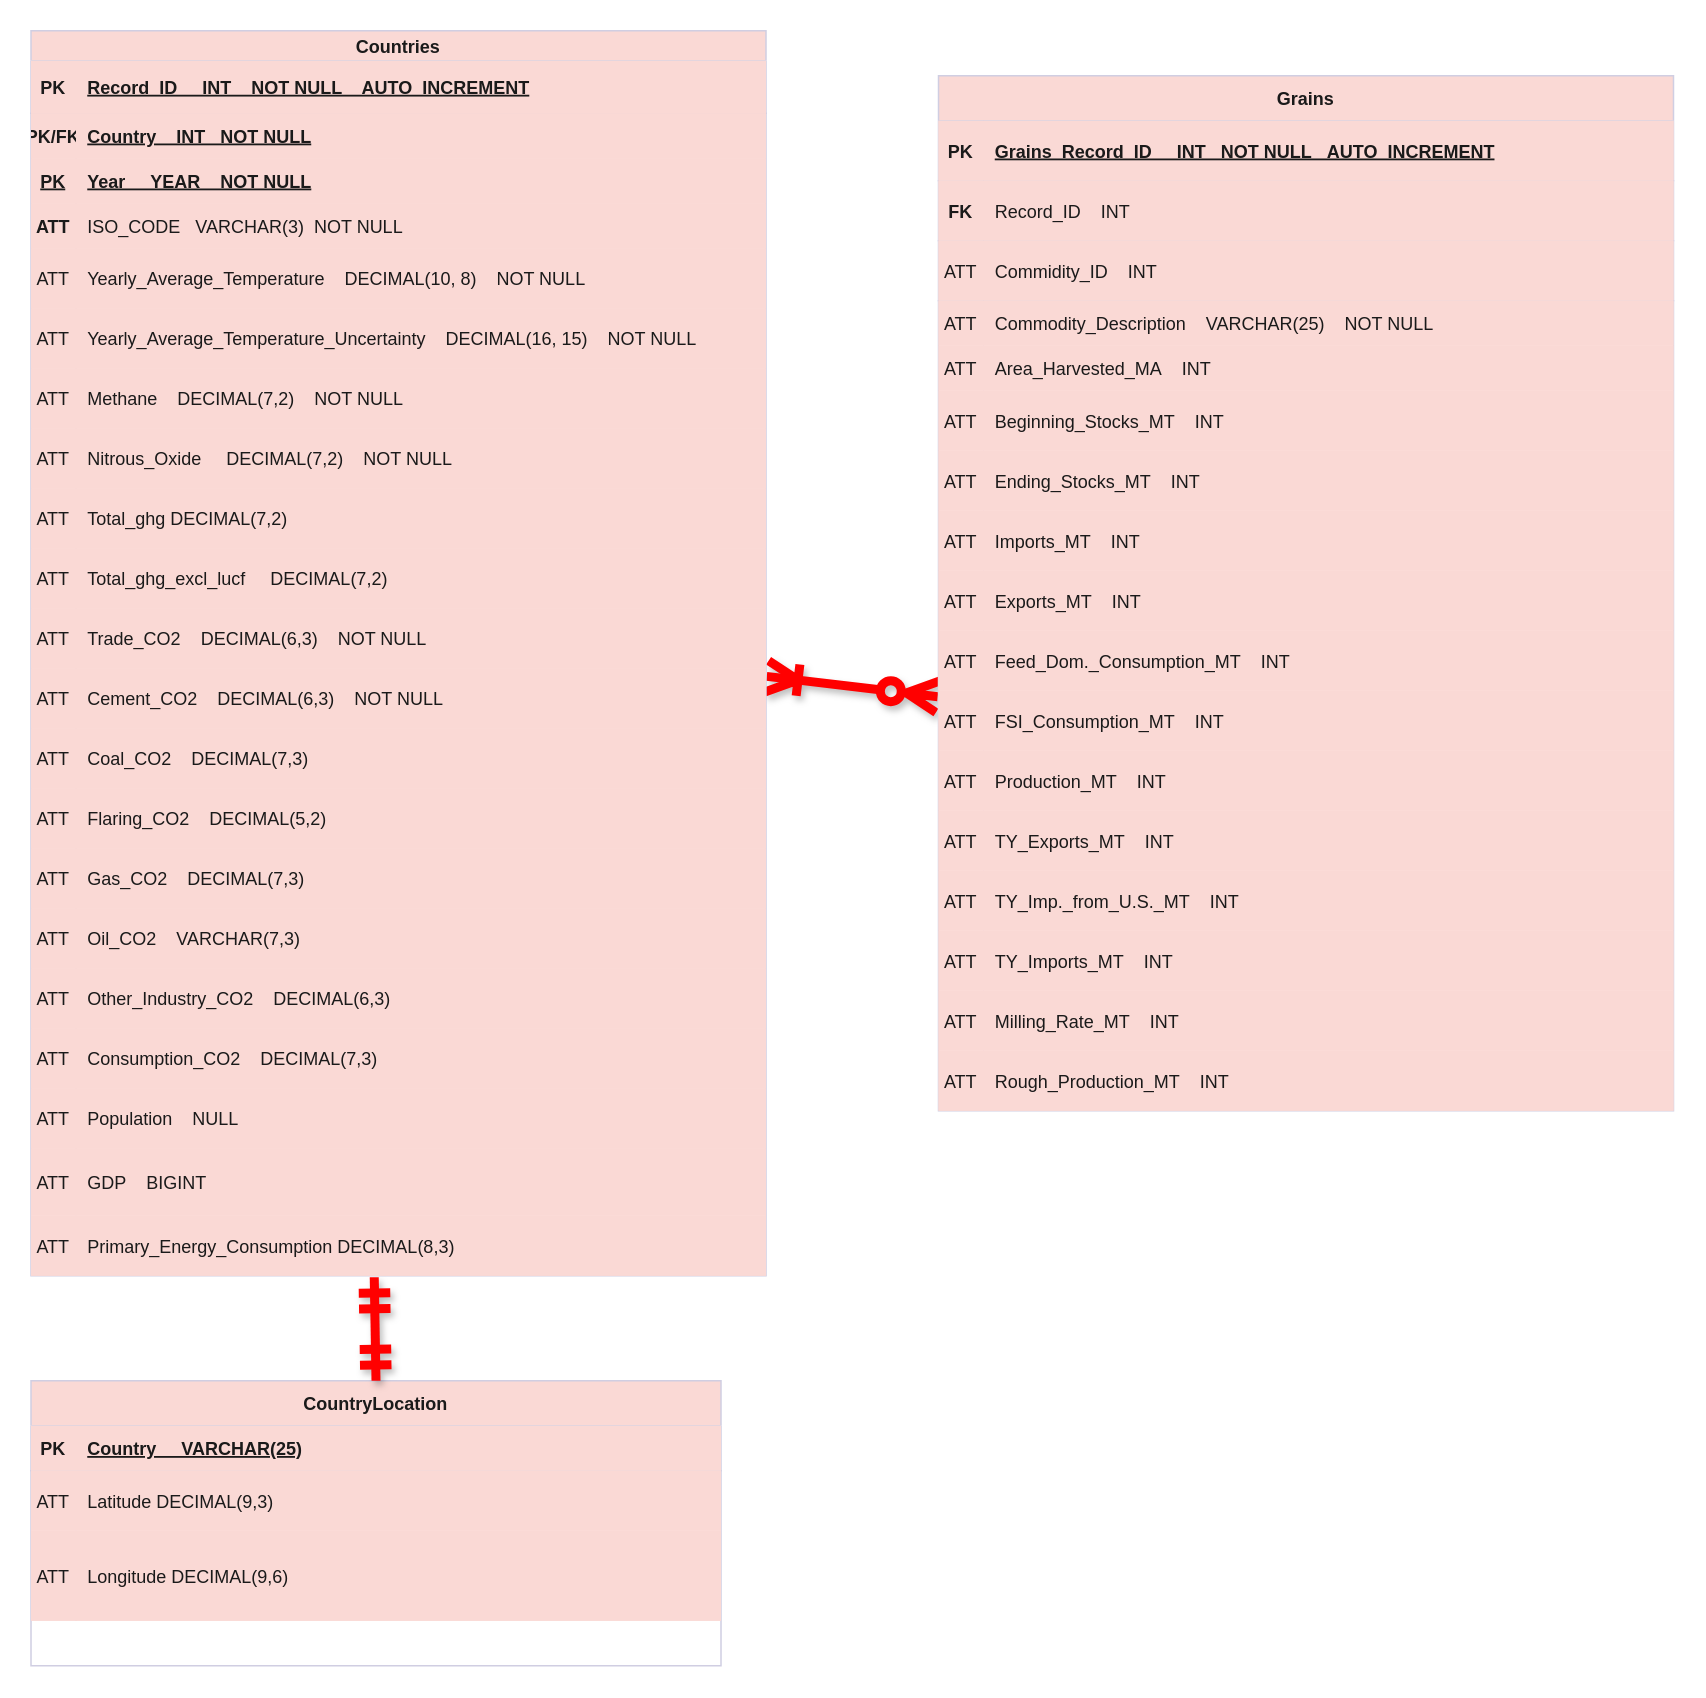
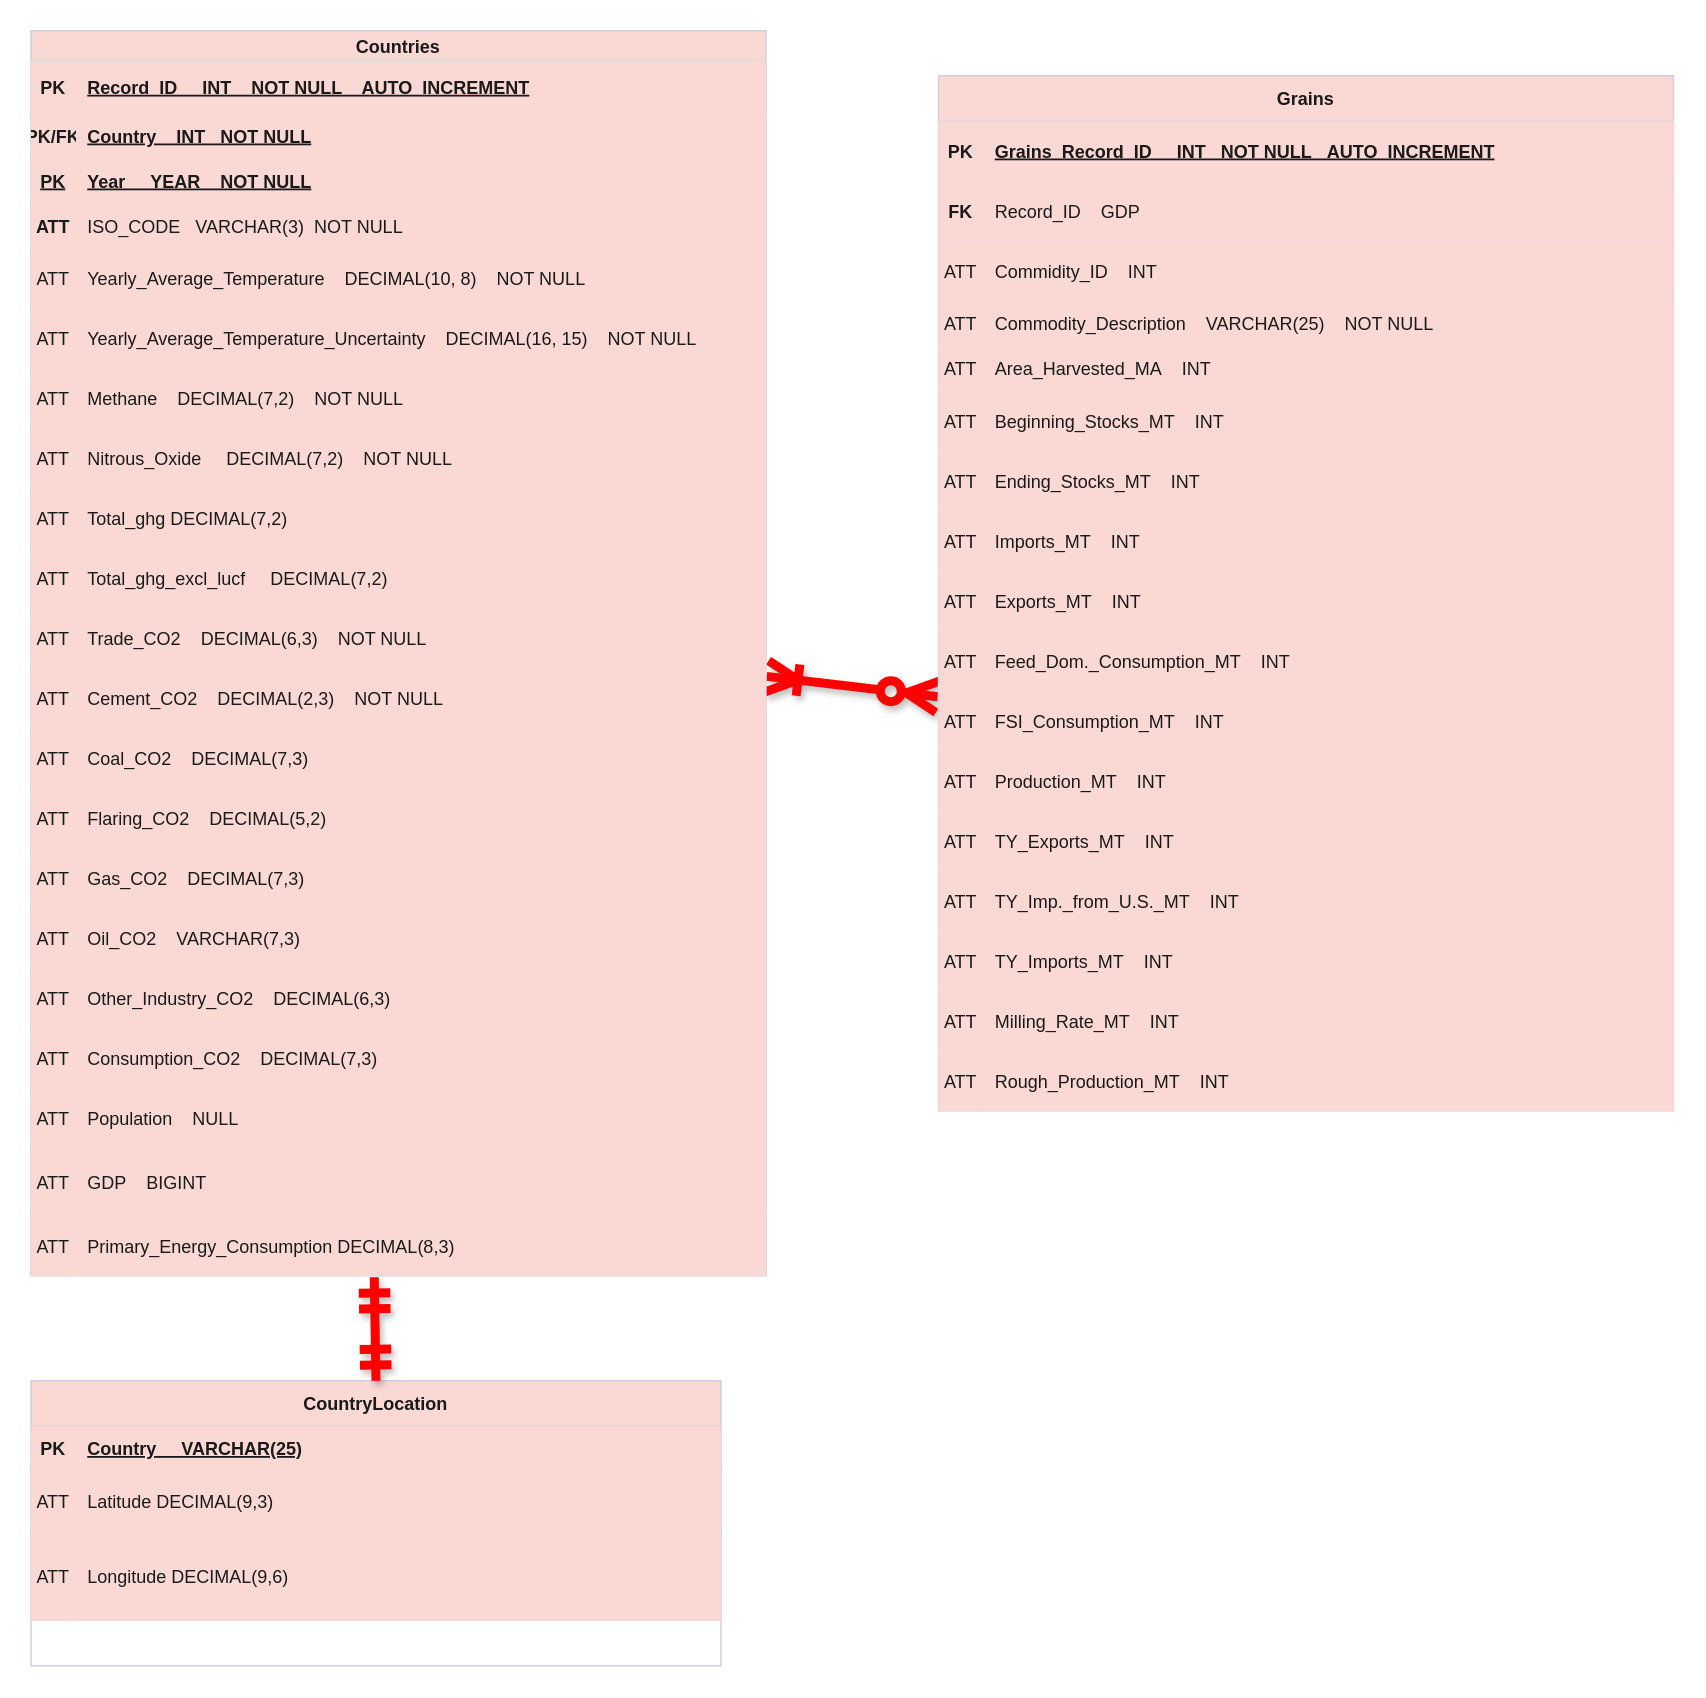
- <mxCell id="84" value="Record_ID    INT" style="shape=partialRectangle;connectable=0;fillColor=#FAD9D5;top=0;left=0;bottom=0;right=0;align=left;spacingLeft=6;fontStyle=0;overflow=hidden;fontColor=#1A1A1A;strokeColor=#D0CEE2;" vertex="1" parent="82"><mxGeometry x="30" width="460" height="40" as="geometry"><mxRectangle width="460" height="40" as="alternateBounds" /></mxGeometry></mxCell>
+ <mxCell id="84" value="Record_ID    GDP" style="shape=partialRectangle;connectable=0;fillColor=#FAD9D5;top=0;left=0;bottom=0;right=0;align=left;spacingLeft=6;fontStyle=0;overflow=hidden;fontColor=#1A1A1A;strokeColor=#D0CEE2;" vertex="1" parent="82"><mxGeometry x="30" width="460" height="40" as="geometry"><mxRectangle width="460" height="40" as="alternateBounds" /></mxGeometry></mxCell>
- <mxCell id="50" value="Cement_CO2    DECIMAL(6,3)    NOT NULL" style="shape=partialRectangle;connectable=0;fillColor=#FAD9D5;top=0;left=0;bottom=0;right=0;align=left;spacingLeft=6;overflow=hidden;fontColor=#1A1A1A;strokeColor=#D0CEE2;" vertex="1" parent="48"><mxGeometry x="30" width="460" height="40" as="geometry"><mxRectangle width="460" height="40" as="alternateBounds" /></mxGeometry></mxCell>
+ <mxCell id="50" value="Cement_CO2    DECIMAL(2,3)    NOT NULL" style="shape=partialRectangle;connectable=0;fillColor=#FAD9D5;top=0;left=0;bottom=0;right=0;align=left;spacingLeft=6;overflow=hidden;fontColor=#1A1A1A;strokeColor=#D0CEE2;" vertex="1" parent="48"><mxGeometry x="30" width="460" height="40" as="geometry"><mxRectangle width="460" height="40" as="alternateBounds" /></mxGeometry></mxCell>
